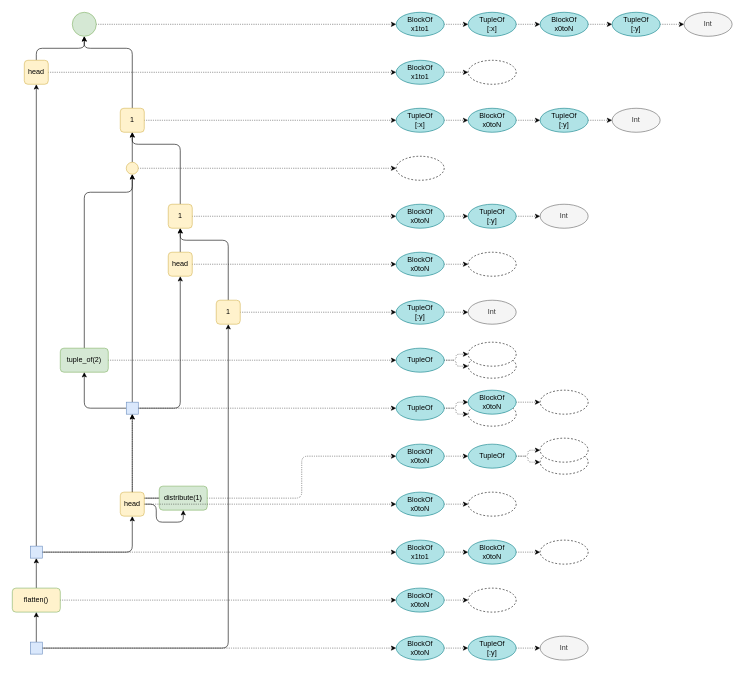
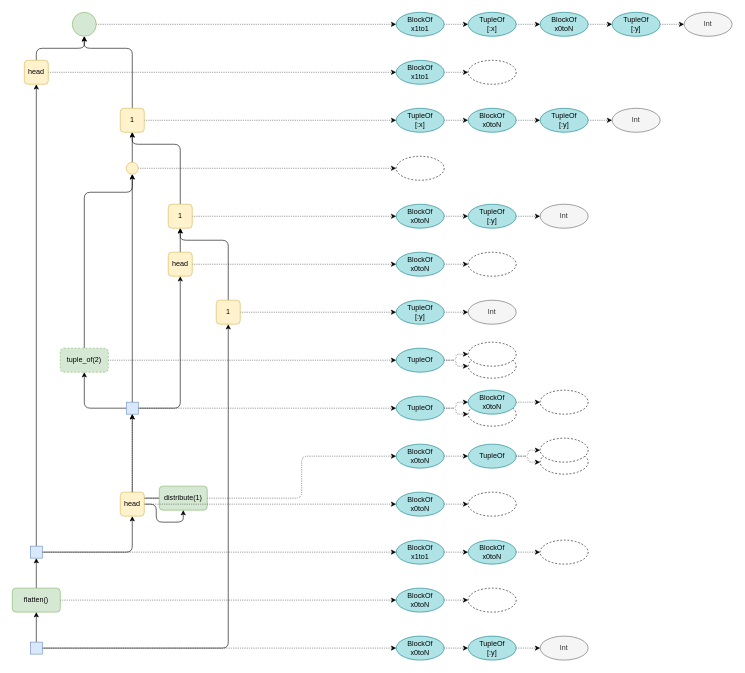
- <mxCell id="55" value="tuple_of(2)" style="rounded=1;whiteSpace=wrap;html=1;fillColor=#d5e8d4;strokeColor=#82b366;" vertex="1" parent="1"><mxGeometry x="100" y="580" width="80" height="40" as="geometry" /></mxCell>
+ <mxCell id="55" value="tuple_of(2)" style="rounded=1;whiteSpace=wrap;html=1;fillColor=#d5e8d4;strokeColor=#82b366;dashed=1;" vertex="1" parent="1"><mxGeometry x="100" y="580" width="80" height="40" as="geometry" /></mxCell>
- <mxCell id="86" value="flatten()" style="rounded=1;whiteSpace=wrap;html=1;fillColor=#fff2cc;strokeColor=#82b366;" vertex="1" parent="1"><mxGeometry x="20" y="980" width="80" height="40" as="geometry" /></mxCell>
+ <mxCell id="86" value="flatten()" style="rounded=1;whiteSpace=wrap;html=1;fillColor=#d5e8d4;strokeColor=#82b366;" vertex="1" parent="1"><mxGeometry x="20" y="980" width="80" height="40" as="geometry" /></mxCell>
